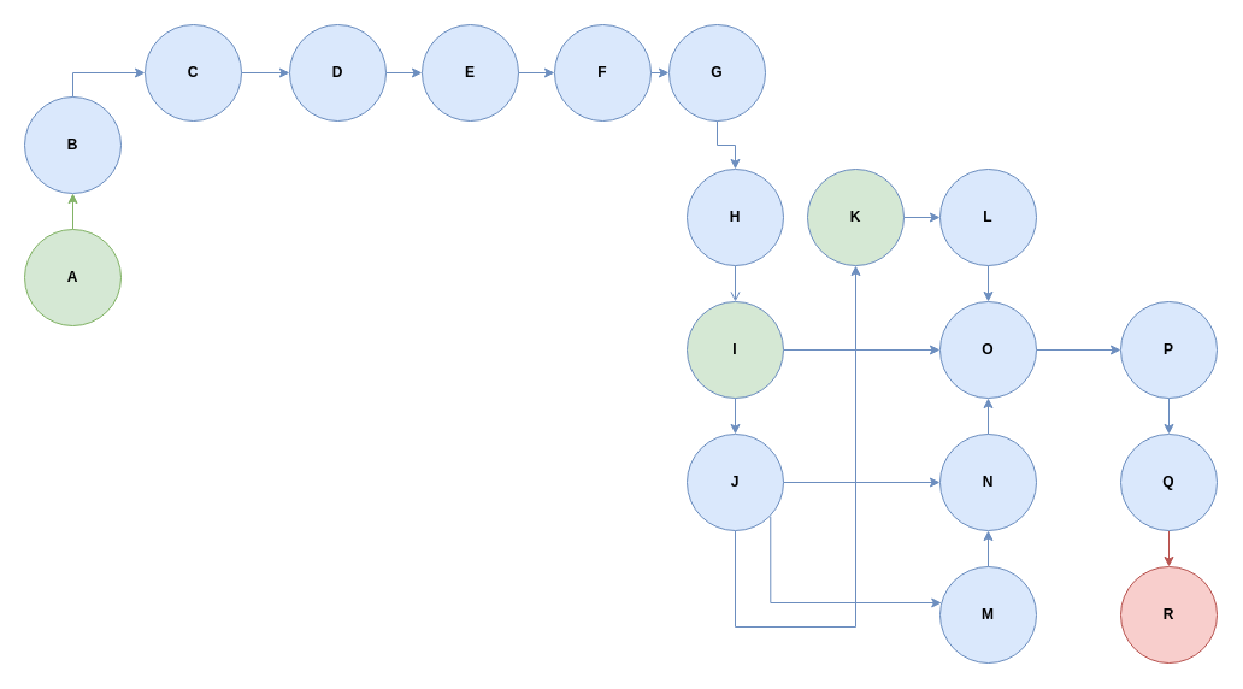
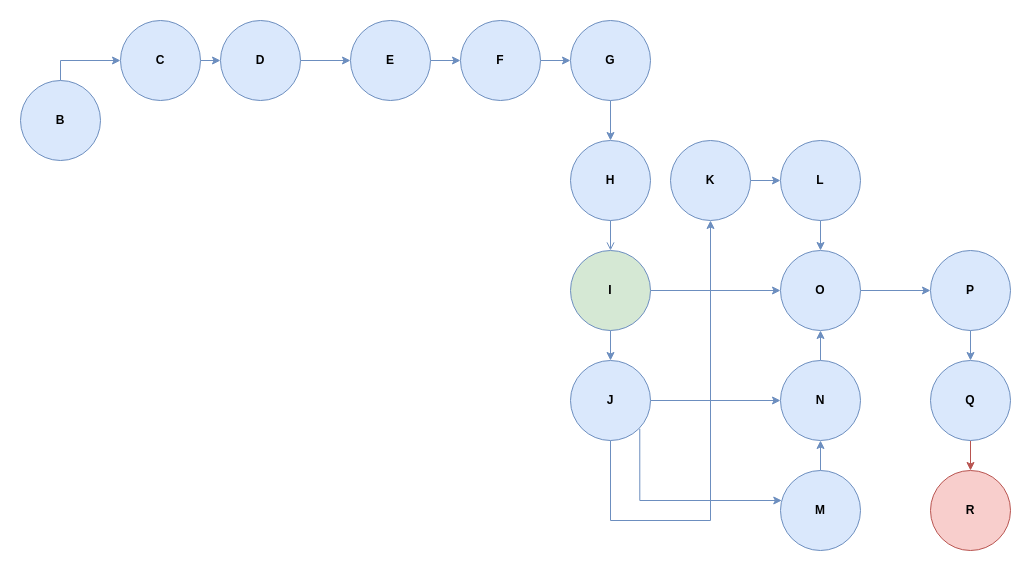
- <mxCell id="24" value="D" style="ellipse;whiteSpace=wrap;html=1;aspect=fixed;fontStyle=1;fillColor=#dae8fc;strokeColor=#6c8ebf;" vertex="1" parent="1"><mxGeometry x="240" y="20" width="80" height="80" as="geometry" /></mxCell>
+ <mxCell id="24" value="D" style="ellipse;whiteSpace=wrap;html=1;aspect=fixed;fontStyle=1;fillColor=#dae8fc;strokeColor=#6c8ebf;" vertex="1" parent="1"><mxGeometry x="220" y="20" width="80" height="80" as="geometry" /></mxCell>
- <mxCell id="18" value="G" style="ellipse;whiteSpace=wrap;html=1;aspect=fixed;fontStyle=1;fillColor=#dae8fc;strokeColor=#6c8ebf;" vertex="1" parent="1"><mxGeometry x="555" y="20" width="80" height="80" as="geometry" /></mxCell>
+ <mxCell id="18" value="G" style="ellipse;whiteSpace=wrap;html=1;aspect=fixed;fontStyle=1;fillColor=#dae8fc;strokeColor=#6c8ebf;" vertex="1" parent="1"><mxGeometry x="570" y="20" width="80" height="80" as="geometry" /></mxCell>
- <mxCell id="29" style="edgeStyle=orthogonalEdgeStyle;rounded=0;orthogonalLoop=1;jettySize=auto;html=1;exitX=0.5;exitY=0;exitDx=0;exitDy=0;entryX=0.5;entryY=1;entryDx=0;entryDy=0;fontStyle=1;fillColor=#d5e8d4;strokeColor=#82b366;" edge="1" parent="1" source="30" target="28"><mxGeometry relative="1" as="geometry" /></mxCell>
- <mxCell id="3" value="K" style="ellipse;whiteSpace=wrap;html=1;aspect=fixed;fontStyle=1;fillColor=#d5e8d4;strokeColor=#6c8ebf;" vertex="1" parent="1"><mxGeometry x="670" y="140" width="80" height="80" as="geometry" /></mxCell>
+ <mxCell id="3" value="K" style="ellipse;whiteSpace=wrap;html=1;aspect=fixed;fontStyle=1;fillColor=#dae8fc;strokeColor=#6c8ebf;" vertex="1" parent="1"><mxGeometry x="670" y="140" width="80" height="80" as="geometry" /></mxCell>
- <mxCell id="30" value="A" style="ellipse;whiteSpace=wrap;html=1;aspect=fixed;fontStyle=1;fillColor=#d5e8d4;strokeColor=#82b366;" vertex="1" parent="1"><mxGeometry x="20" y="190" width="80" height="80" as="geometry" /></mxCell>
